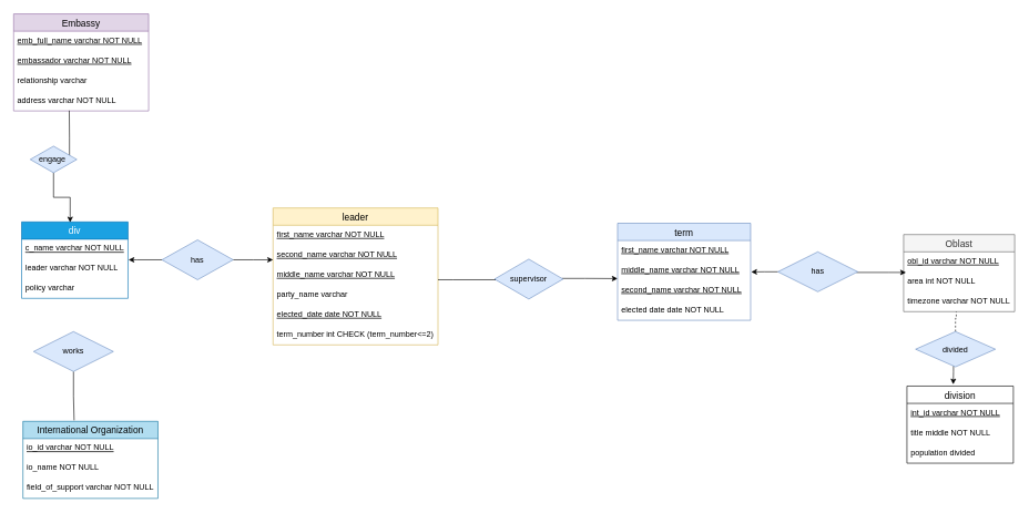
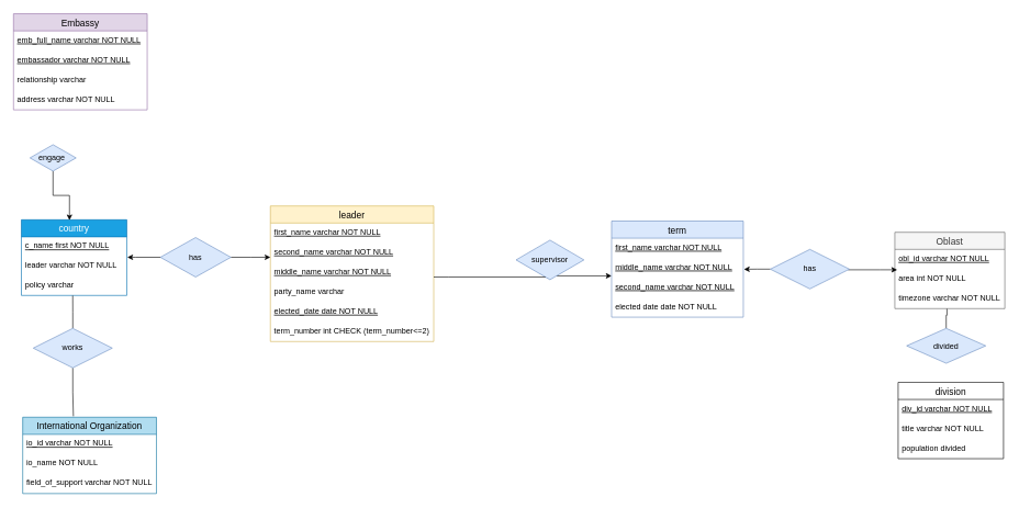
- <mxCell id="38" style="edgeStyle=orthogonalEdgeStyle;rounded=0;orthogonalLoop=1;jettySize=auto;html=1;entryX=0.412;entryY=0.983;entryDx=0;entryDy=0;entryPerimeter=0;endArrow=none;endFill=0;strokeColor=default;" edge="1" parent="1" source="39" target="36"><mxGeometry relative="1" as="geometry"><Array as="points"><mxPoint x="104" y="206" /><mxPoint x="104" y="206" /></Array></mxGeometry></mxCell>
- <mxCell id="2" value="div" style="swimlane;fontStyle=0;childLayout=stackLayout;horizontal=1;startSize=26;horizontalStack=0;resizeParent=1;resizeParentMax=0;resizeLast=0;collapsible=1;marginBottom=0;align=center;fontSize=14;fillColor=#1ba1e2;strokeColor=#006EAF;fontColor=#ffffff;" vertex="1" parent="1"><mxGeometry x="32" y="333" width="160" height="115" as="geometry" /></mxCell>
+ <mxCell id="2" value="country" style="swimlane;fontStyle=0;childLayout=stackLayout;horizontal=1;startSize=26;horizontalStack=0;resizeParent=1;resizeParentMax=0;resizeLast=0;collapsible=1;marginBottom=0;align=center;fontSize=14;fillColor=#1ba1e2;strokeColor=#006EAF;fontColor=#ffffff;" vertex="1" parent="1"><mxGeometry x="32" y="333" width="160" height="115" as="geometry" /></mxCell>
- <mxCell id="3" value="c_name varchar NOT NULL" style="text;strokeColor=none;fillColor=none;spacingLeft=4;spacingRight=4;overflow=hidden;rotatable=0;points=[[0,0.5],[1,0.5]];portConstraint=eastwest;fontSize=12;fontStyle=4" vertex="1" parent="2"><mxGeometry y="26" width="160" height="30" as="geometry" /></mxCell>
+ <mxCell id="3" value="c_name first NOT NULL" style="text;strokeColor=none;fillColor=none;spacingLeft=4;spacingRight=4;overflow=hidden;rotatable=0;points=[[0,0.5],[1,0.5]];portConstraint=eastwest;fontSize=12;fontStyle=4" vertex="1" parent="2"><mxGeometry y="26" width="160" height="30" as="geometry" /></mxCell>
- <mxCell id="17" value="supervisor" style="shape=rhombus;perimeter=rhombusPerimeter;whiteSpace=wrap;html=1;align=center;fillColor=#dae8fc;strokeColor=#6c8ebf;" vertex="1" parent="1"><mxGeometry x="743" y="389" width="103" height="60" as="geometry" /></mxCell>
+ <mxCell id="17" value="supervisor" style="shape=rhombus;perimeter=rhombusPerimeter;whiteSpace=wrap;html=1;align=center;fillColor=#dae8fc;strokeColor=#6c8ebf;" vertex="1" parent="1"><mxGeometry x="783" y="364" width="103" height="60" as="geometry" /></mxCell>
+ <mxCell id="29" style="edgeStyle=orthogonalEdgeStyle;rounded=0;orthogonalLoop=1;jettySize=auto;html=1;entryX=0.487;entryY=1.008;entryDx=0;entryDy=0;entryPerimeter=0;endArrow=none;endFill=0;strokeColor=default;" edge="1" parent="1" source="31" target="5"><mxGeometry relative="1" as="geometry" /></mxCell>
- <mxCell id="51" style="edgeStyle=orthogonalEdgeStyle;rounded=0;orthogonalLoop=1;jettySize=auto;html=1;entryX=0.474;entryY=1.008;entryDx=0;entryDy=0;entryPerimeter=0;endArrow=none;endFill=0;strokeColor=default;dashed=1;" edge="1" parent="1" source="53" target="43"><mxGeometry relative="1" as="geometry"><Array as="points"><mxPoint x="1436" y="478" /><mxPoint x="1437" y="478" /></Array></mxGeometry></mxCell>
+ <mxCell id="51" style="edgeStyle=orthogonalEdgeStyle;rounded=0;orthogonalLoop=1;jettySize=auto;html=1;entryX=0.474;entryY=1.008;entryDx=0;entryDy=0;entryPerimeter=0;endArrow=none;endFill=0;strokeColor=default;" edge="1" parent="1" source="53" target="43"><mxGeometry relative="1" as="geometry"><Array as="points"><mxPoint x="1436" y="478" /><mxPoint x="1437" y="478" /></Array></mxGeometry></mxCell>
- <mxCell id="52" style="edgeStyle=orthogonalEdgeStyle;rounded=0;orthogonalLoop=1;jettySize=auto;html=1;entryX=0.435;entryY=-0.023;entryDx=0;entryDy=0;entryPerimeter=0;endArrow=classic;endFill=1;strokeColor=default;" edge="1" parent="1" source="53" target="47"><mxGeometry relative="1" as="geometry"><Array as="points"><mxPoint x="1433" y="558" /><mxPoint x="1433" y="558" /></Array></mxGeometry></mxCell>
- <mxCell id="48" value="int_id varchar NOT NULL" style="text;strokeColor=none;fillColor=none;spacingLeft=4;spacingRight=4;overflow=hidden;rotatable=0;points=[[0,0.5],[1,0.5]];portConstraint=eastwest;fontSize=12;verticalAlign=top;fontStyle=4" vertex="1" parent="47"><mxGeometry y="26" width="160" height="30" as="geometry" /></mxCell>
+ <mxCell id="48" value="div_id varchar NOT NULL" style="text;strokeColor=none;fillColor=none;spacingLeft=4;spacingRight=4;overflow=hidden;rotatable=0;points=[[0,0.5],[1,0.5]];portConstraint=eastwest;fontSize=12;verticalAlign=top;fontStyle=4" vertex="1" parent="47"><mxGeometry y="26" width="160" height="30" as="geometry" /></mxCell>
- <mxCell id="49" value="title middle NOT NULL" style="text;strokeColor=none;fillColor=none;spacingLeft=4;spacingRight=4;overflow=hidden;rotatable=0;points=[[0,0.5],[1,0.5]];portConstraint=eastwest;fontSize=12;verticalAlign=top;fontStyle=0" vertex="1" parent="47"><mxGeometry y="56" width="160" height="30" as="geometry" /></mxCell>
+ <mxCell id="49" value="title varchar NOT NULL" style="text;strokeColor=none;fillColor=none;spacingLeft=4;spacingRight=4;overflow=hidden;rotatable=0;points=[[0,0.5],[1,0.5]];portConstraint=eastwest;fontSize=12;verticalAlign=top;fontStyle=0" vertex="1" parent="47"><mxGeometry y="56" width="160" height="30" as="geometry" /></mxCell>
